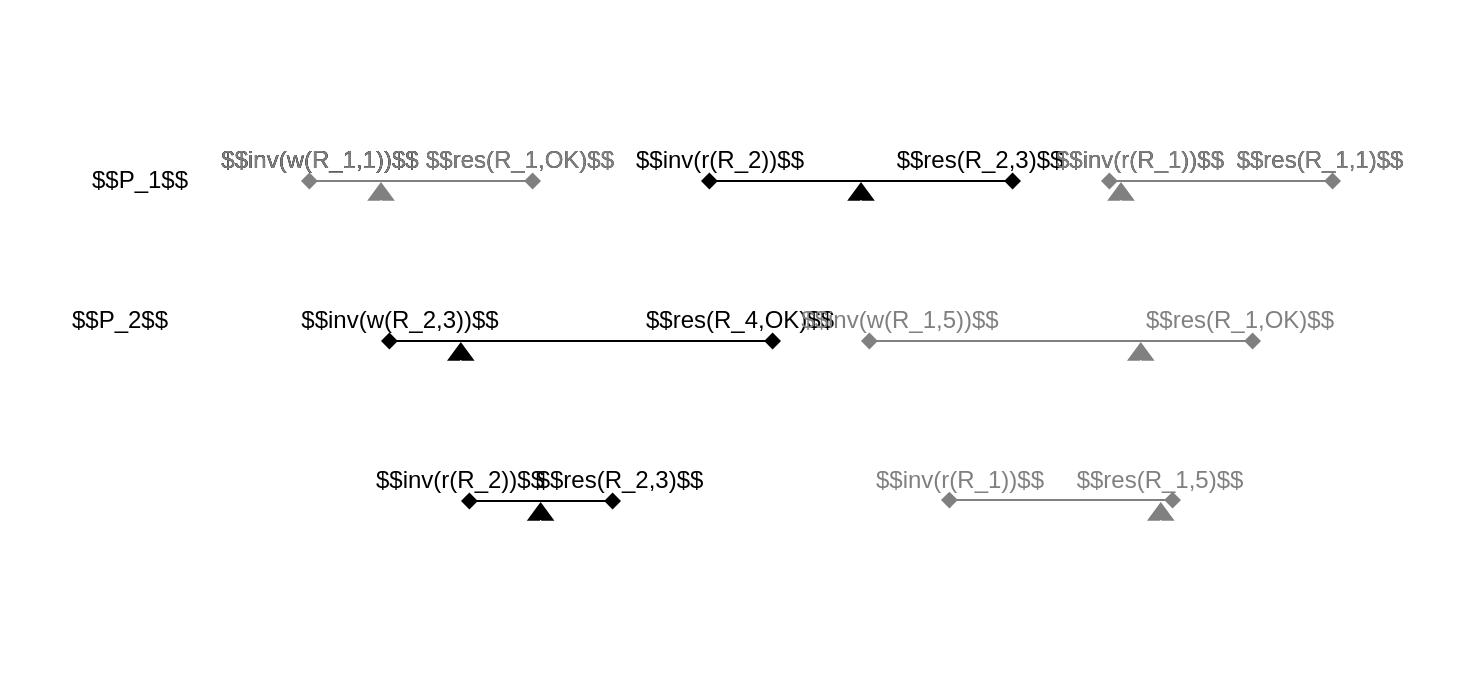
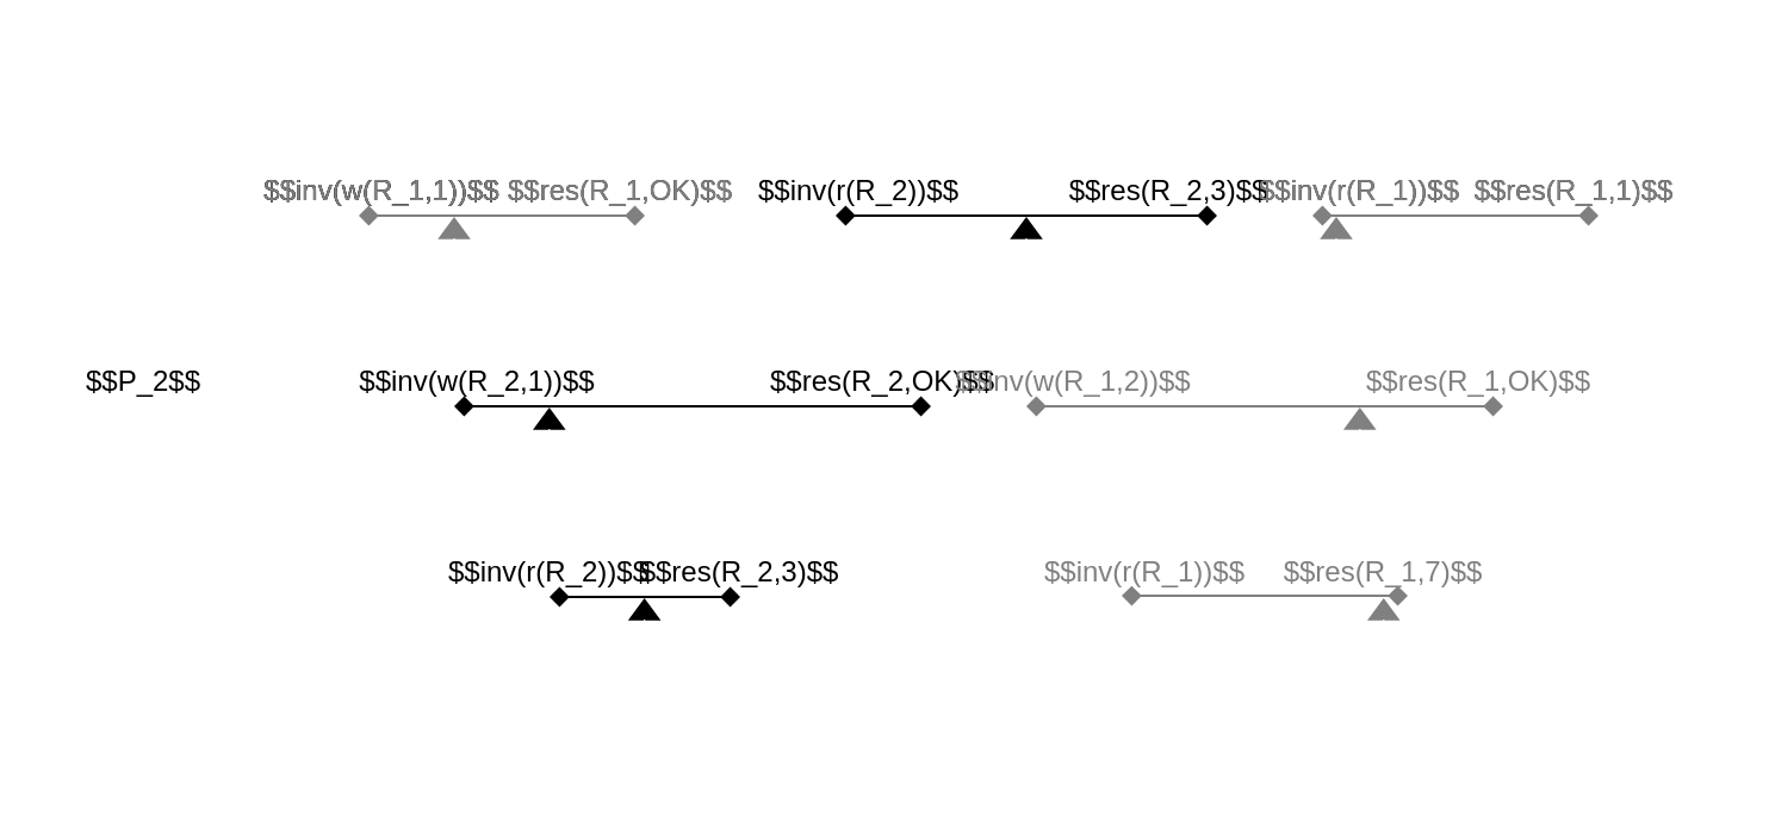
- <mxCell id="24" value="$$P_1$$" style="rounded=0;whiteSpace=wrap;html=1;fillColor=none;strokeColor=none;" parent="1" vertex="1"><mxGeometry x="50" y="70" width="40" height="40" as="geometry" /></mxCell>
- <mxCell id="12" value="$$inv(w(R_2,3))$$" style="rounded=0;whiteSpace=wrap;html=1;fillColor=none;strokeColor=none;" parent="1" vertex="1"><mxGeometry x="160" y="150" width="80" height="20" as="geometry" /></mxCell>
+ <mxCell id="12" value="$$inv(w(R_2,1))$$" style="rounded=0;whiteSpace=wrap;html=1;fillColor=none;strokeColor=none;" parent="1" vertex="1"><mxGeometry x="160" y="150" width="80" height="20" as="geometry" /></mxCell>
- <mxCell id="13" value="$$res(R_4,OK)$$" style="rounded=0;whiteSpace=wrap;html=1;fillColor=none;strokeColor=none;" parent="1" vertex="1"><mxGeometry x="330" y="150" width="80" height="20" as="geometry" /></mxCell>
+ <mxCell id="13" value="$$res(R_2,OK)$$" style="rounded=0;whiteSpace=wrap;html=1;fillColor=none;strokeColor=none;" parent="1" vertex="1"><mxGeometry x="330" y="150" width="80" height="20" as="geometry" /></mxCell>
- <mxCell id="20" value="$$inv(w(R_1,5))$$" style="rounded=0;whiteSpace=wrap;html=1;fillColor=none;strokeColor=none;fontColor=#808080;" parent="1" vertex="1"><mxGeometry x="410" y="150" width="80" height="20" as="geometry" /></mxCell>
+ <mxCell id="20" value="$$inv(w(R_1,2))$$" style="rounded=0;whiteSpace=wrap;html=1;fillColor=none;strokeColor=none;fontColor=#808080;" parent="1" vertex="1"><mxGeometry x="410" y="150" width="80" height="20" as="geometry" /></mxCell>
- <mxCell id="23" value="$$res(R_1,5)$$" style="rounded=0;whiteSpace=wrap;html=1;fillColor=none;strokeColor=none;fontColor=#808080;" parent="1" vertex="1"><mxGeometry x="540" y="230" width="80" height="20" as="geometry" /></mxCell>
+ <mxCell id="23" value="$$res(R_1,7)$$" style="rounded=0;whiteSpace=wrap;html=1;fillColor=none;strokeColor=none;fontColor=#808080;" parent="1" vertex="1"><mxGeometry x="540" y="230" width="80" height="20" as="geometry" /></mxCell>
